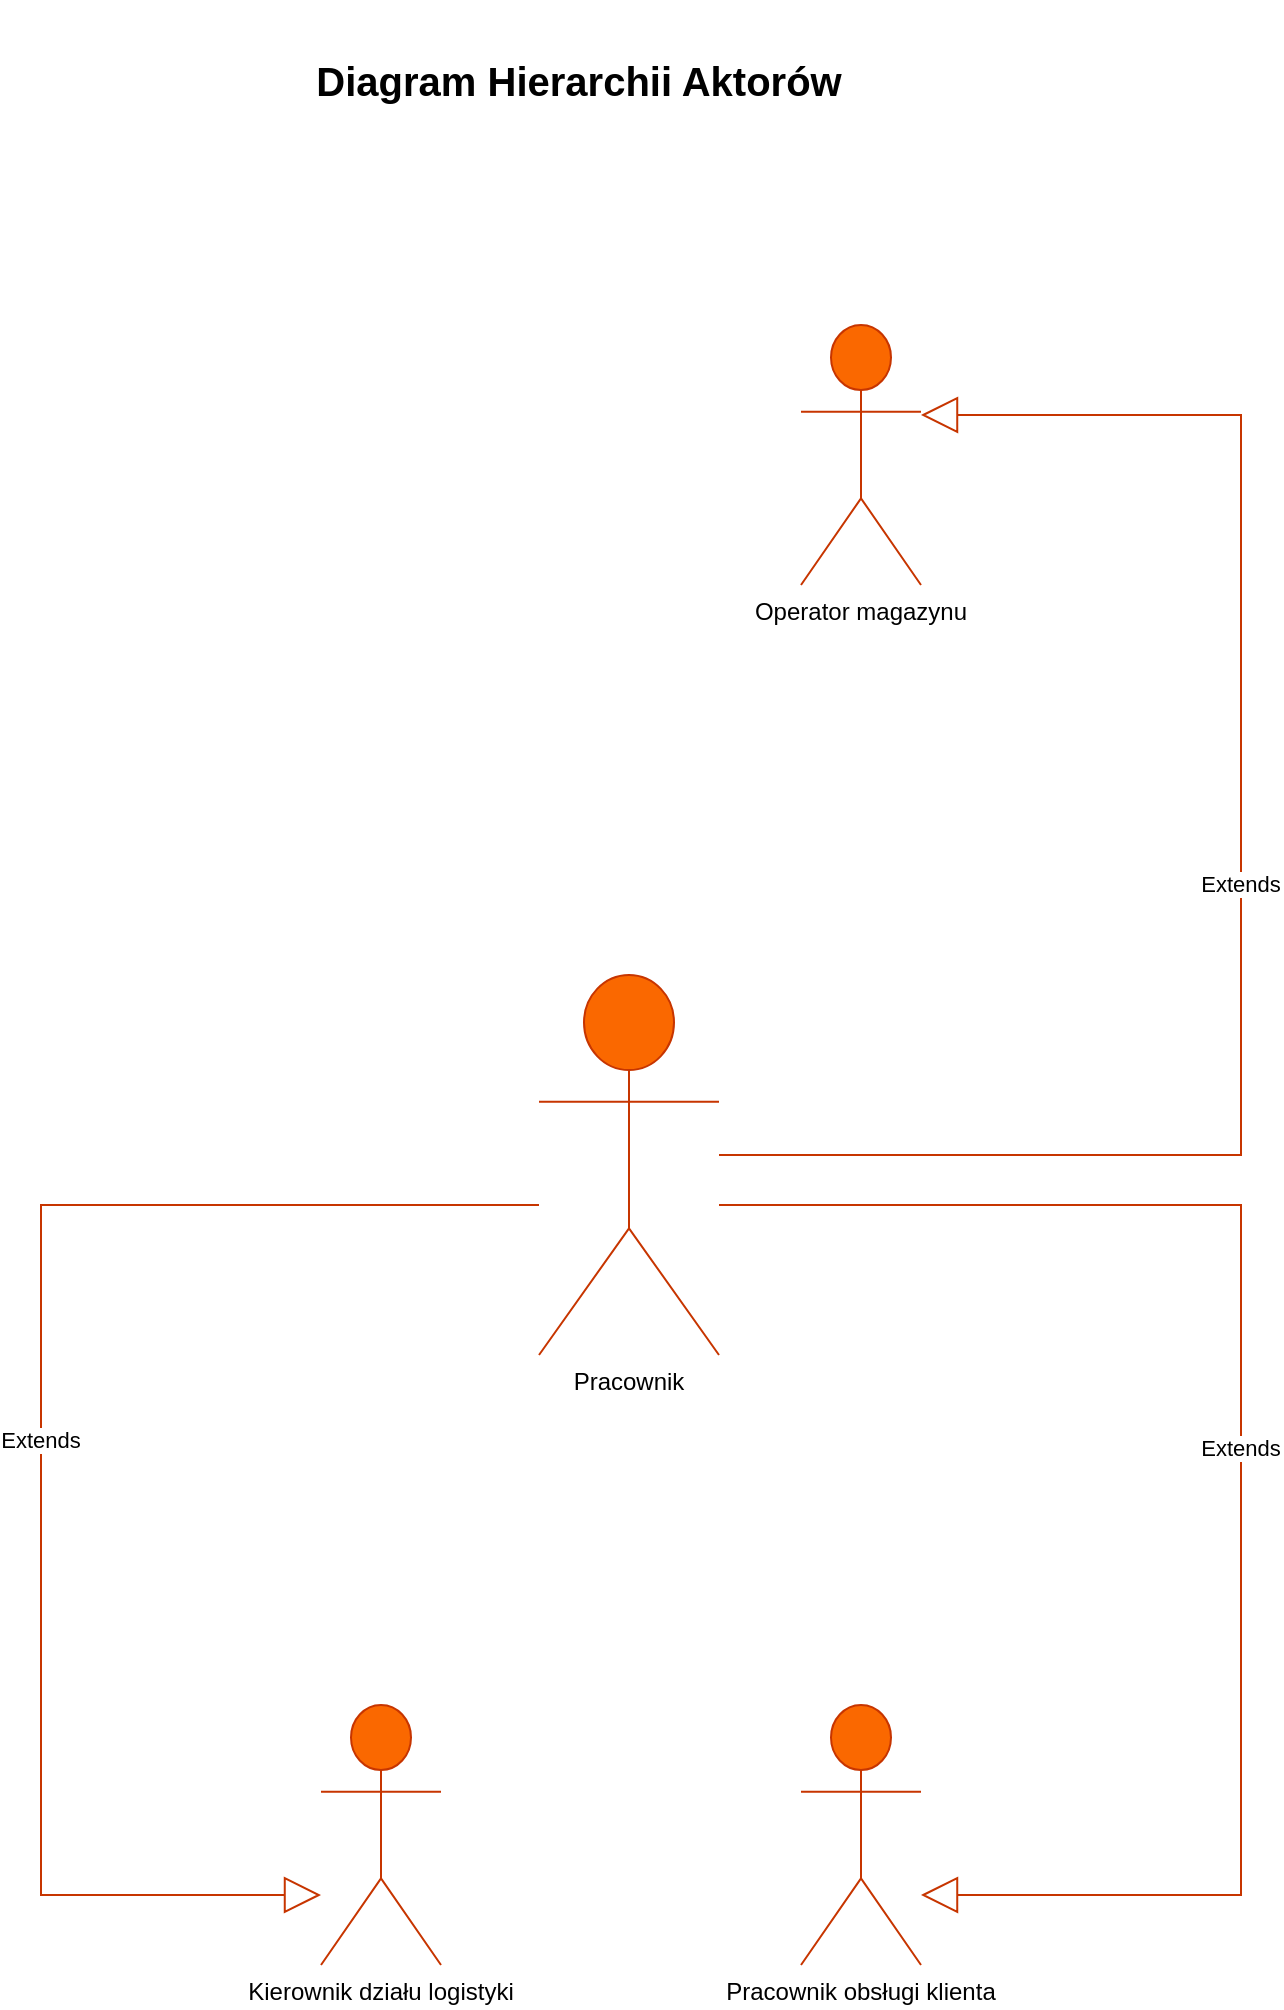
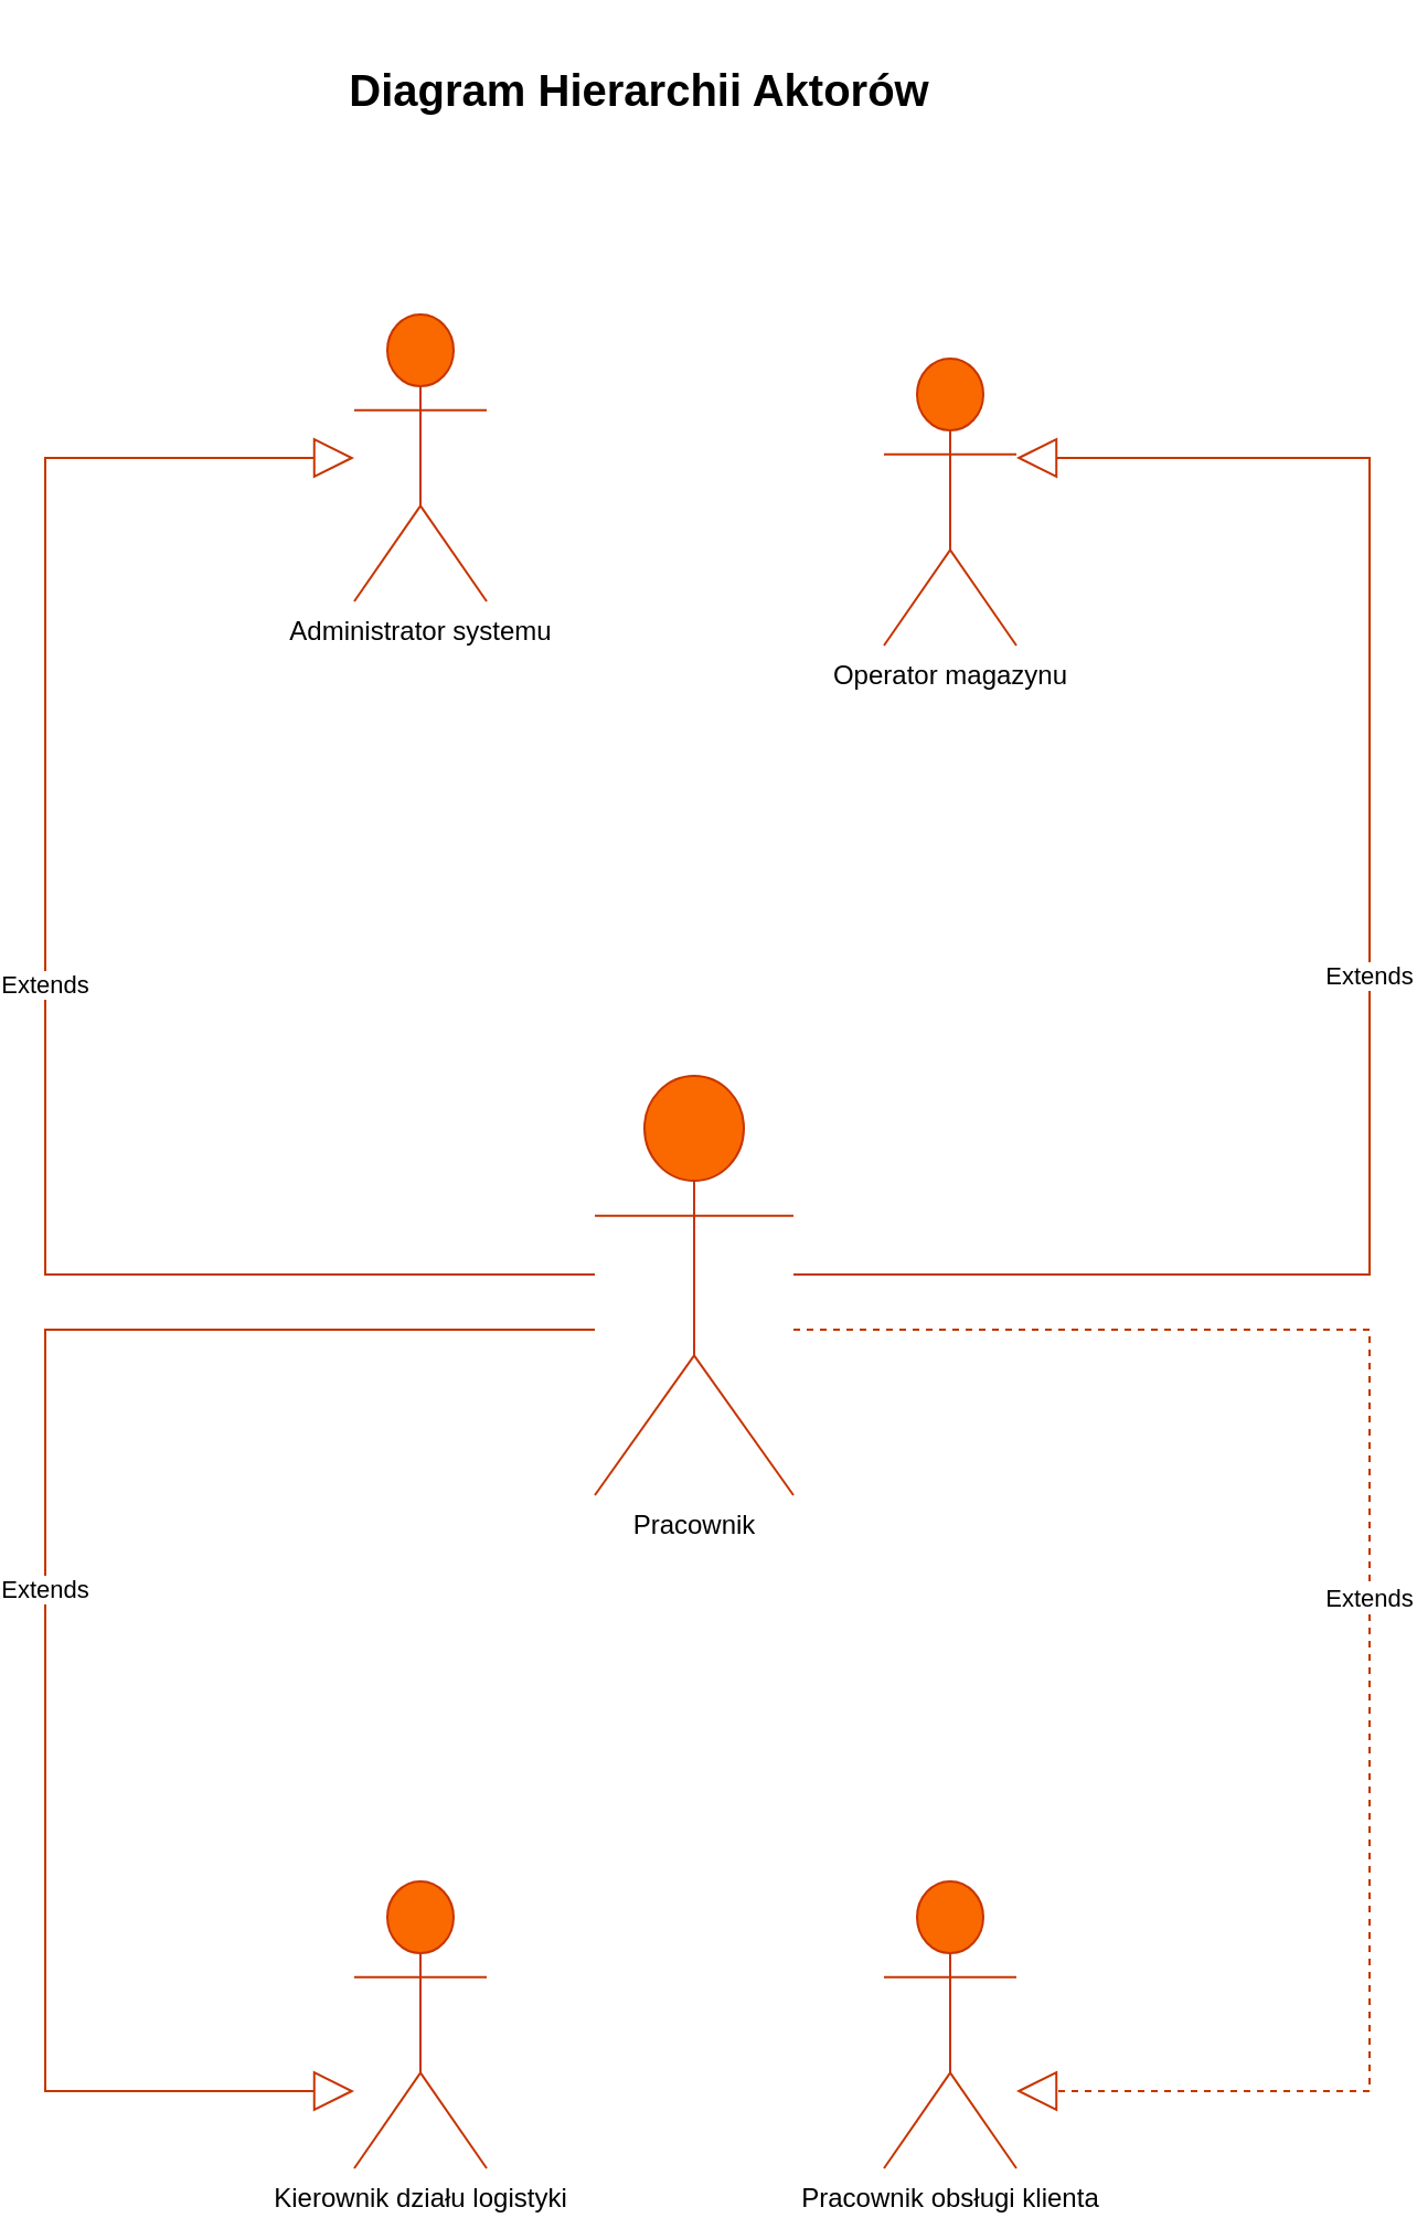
+ <mxCell id="3" value="Administrator systemu" style="shape=umlActor;verticalLabelPosition=bottom;verticalAlign=top;html=1;fillColor=#fa6800;fontColor=#000000;strokeColor=#C73500;" parent="1" vertex="1"><mxGeometry x="160" y="142" width="60" height="130" as="geometry" /></mxCell>
+ <mxCell id="7" value="Extends" style="endArrow=block;endSize=16;endFill=0;html=1;rounded=0;edgeStyle=orthogonalEdgeStyle;fillColor=#fa6800;strokeColor=#C73500;" parent="1" source="2" target="3" edge="1"><mxGeometry width="160" relative="1" as="geometry"><mxPoint x="240" y="602" as="sourcePoint" /><mxPoint x="130" y="442" as="targetPoint" /><Array as="points"><mxPoint x="20" y="577" /><mxPoint x="20" y="207" /></Array></mxGeometry></mxCell>
- <mxCell id="8" value="Extends" style="endArrow=block;endSize=16;endFill=0;html=1;rounded=0;edgeStyle=orthogonalEdgeStyle;fillColor=#fa6800;strokeColor=#C73500;" parent="1" source="2" target="4" edge="1"><mxGeometry width="160" relative="1" as="geometry"><mxPoint x="260" y="587" as="sourcePoint" /><mxPoint x="180" y="282" as="targetPoint" /><Array as="points"><mxPoint x="620" y="602" /><mxPoint x="620" y="947" /></Array></mxGeometry></mxCell>
+ <mxCell id="8" value="Extends" style="endArrow=block;endSize=16;endFill=0;html=1;rounded=0;edgeStyle=orthogonalEdgeStyle;fillColor=#fa6800;strokeColor=#C73500;dashed=1;" parent="1" source="2" target="4" edge="1"><mxGeometry width="160" relative="1" as="geometry"><mxPoint x="260" y="587" as="sourcePoint" /><mxPoint x="180" y="282" as="targetPoint" /><Array as="points"><mxPoint x="620" y="602" /><mxPoint x="620" y="947" /></Array></mxGeometry></mxCell>
